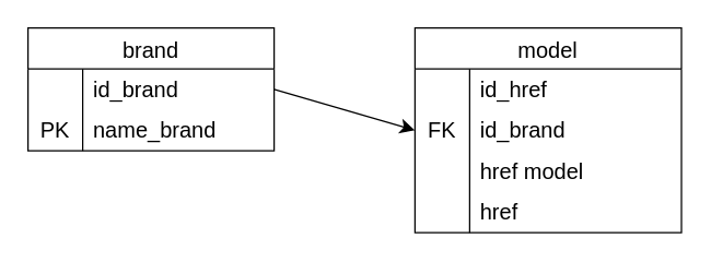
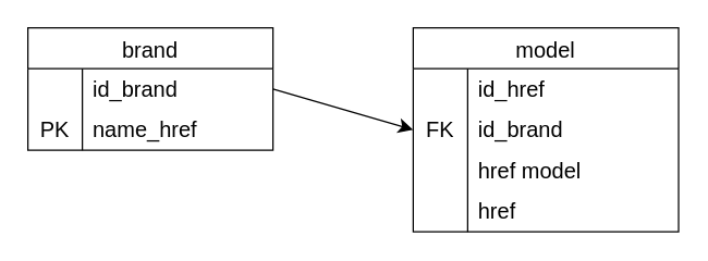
- <mxCell id="8" value="name_brand" style="shape=partialRectangle;html=1;whiteSpace=wrap;connectable=0;fillColor=none;top=0;left=0;bottom=0;right=0;align=left;spacingLeft=6;overflow=hidden;strokeColor=inherit;fontSize=16;" vertex="1" parent="6"><mxGeometry x="40" width="140" height="30" as="geometry"><mxRectangle width="140" height="30" as="alternateBounds" /></mxGeometry></mxCell>
+ <mxCell id="8" value="name_href" style="shape=partialRectangle;html=1;whiteSpace=wrap;connectable=0;fillColor=none;top=0;left=0;bottom=0;right=0;align=left;spacingLeft=6;overflow=hidden;strokeColor=inherit;fontSize=16;" vertex="1" parent="6"><mxGeometry x="40" width="140" height="30" as="geometry"><mxRectangle width="140" height="30" as="alternateBounds" /></mxGeometry></mxCell>
